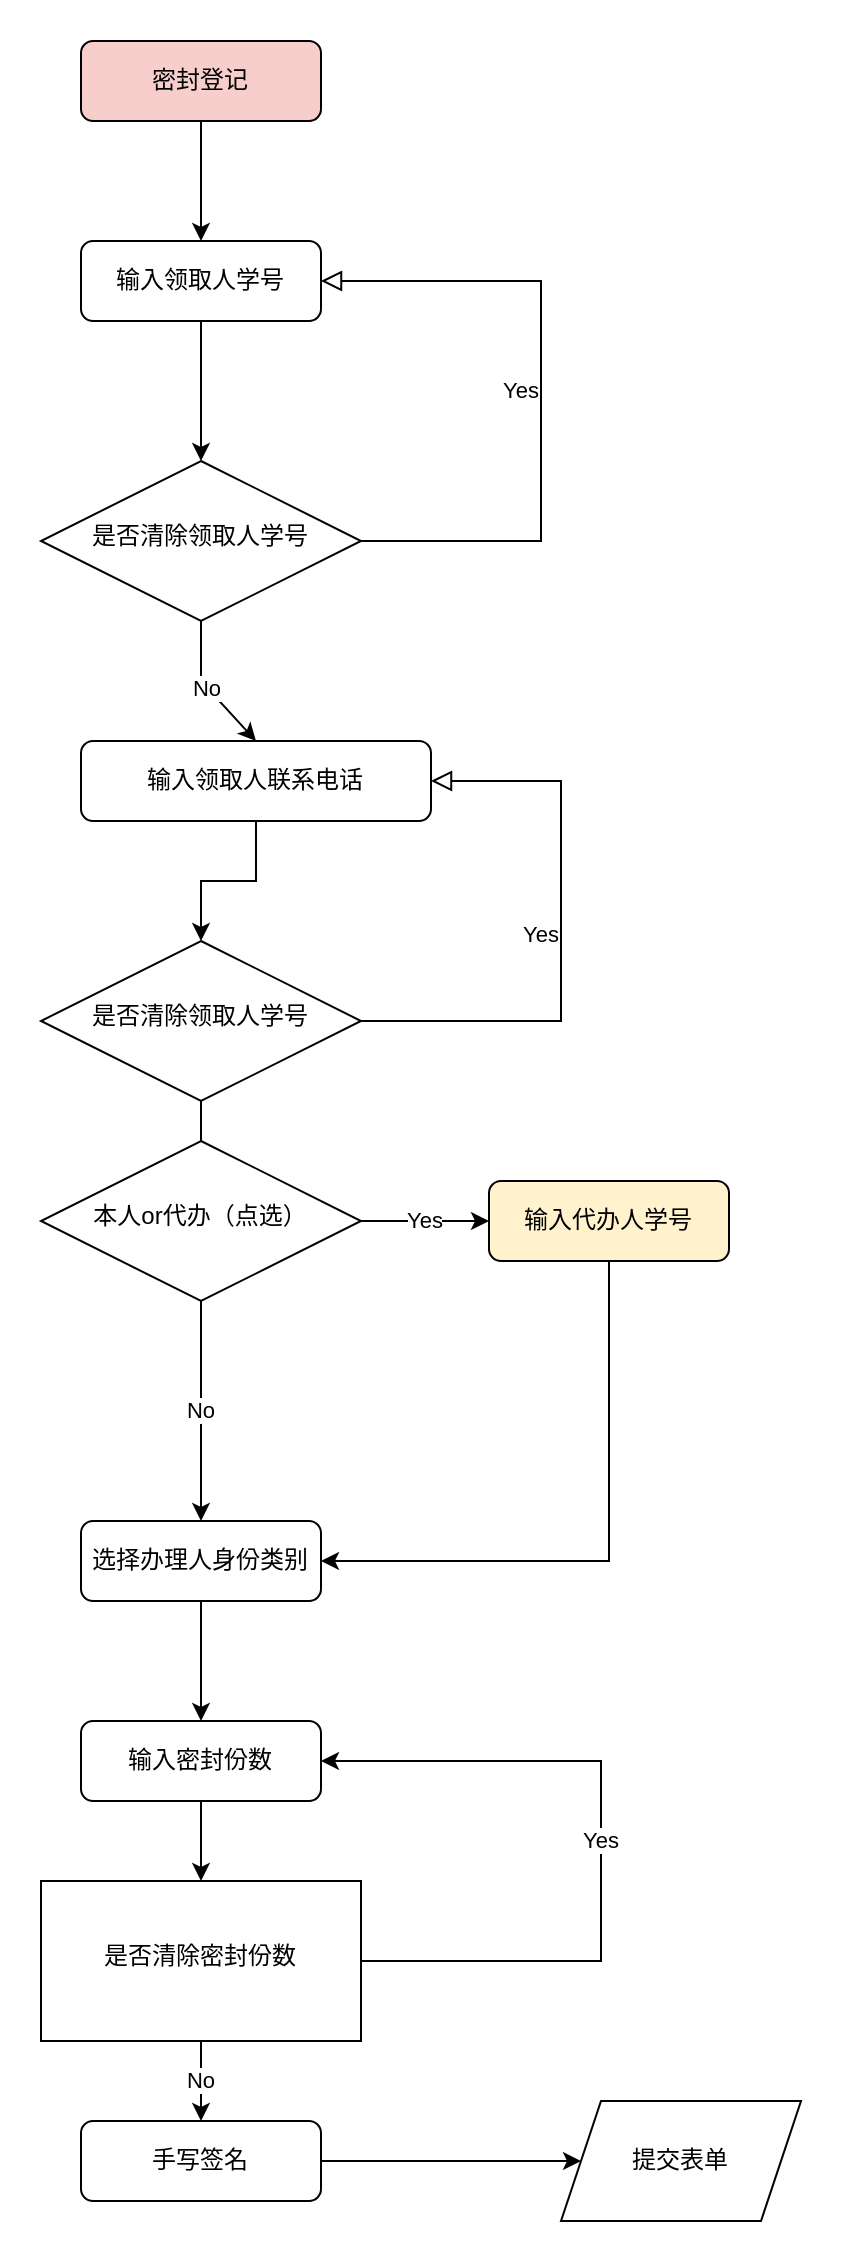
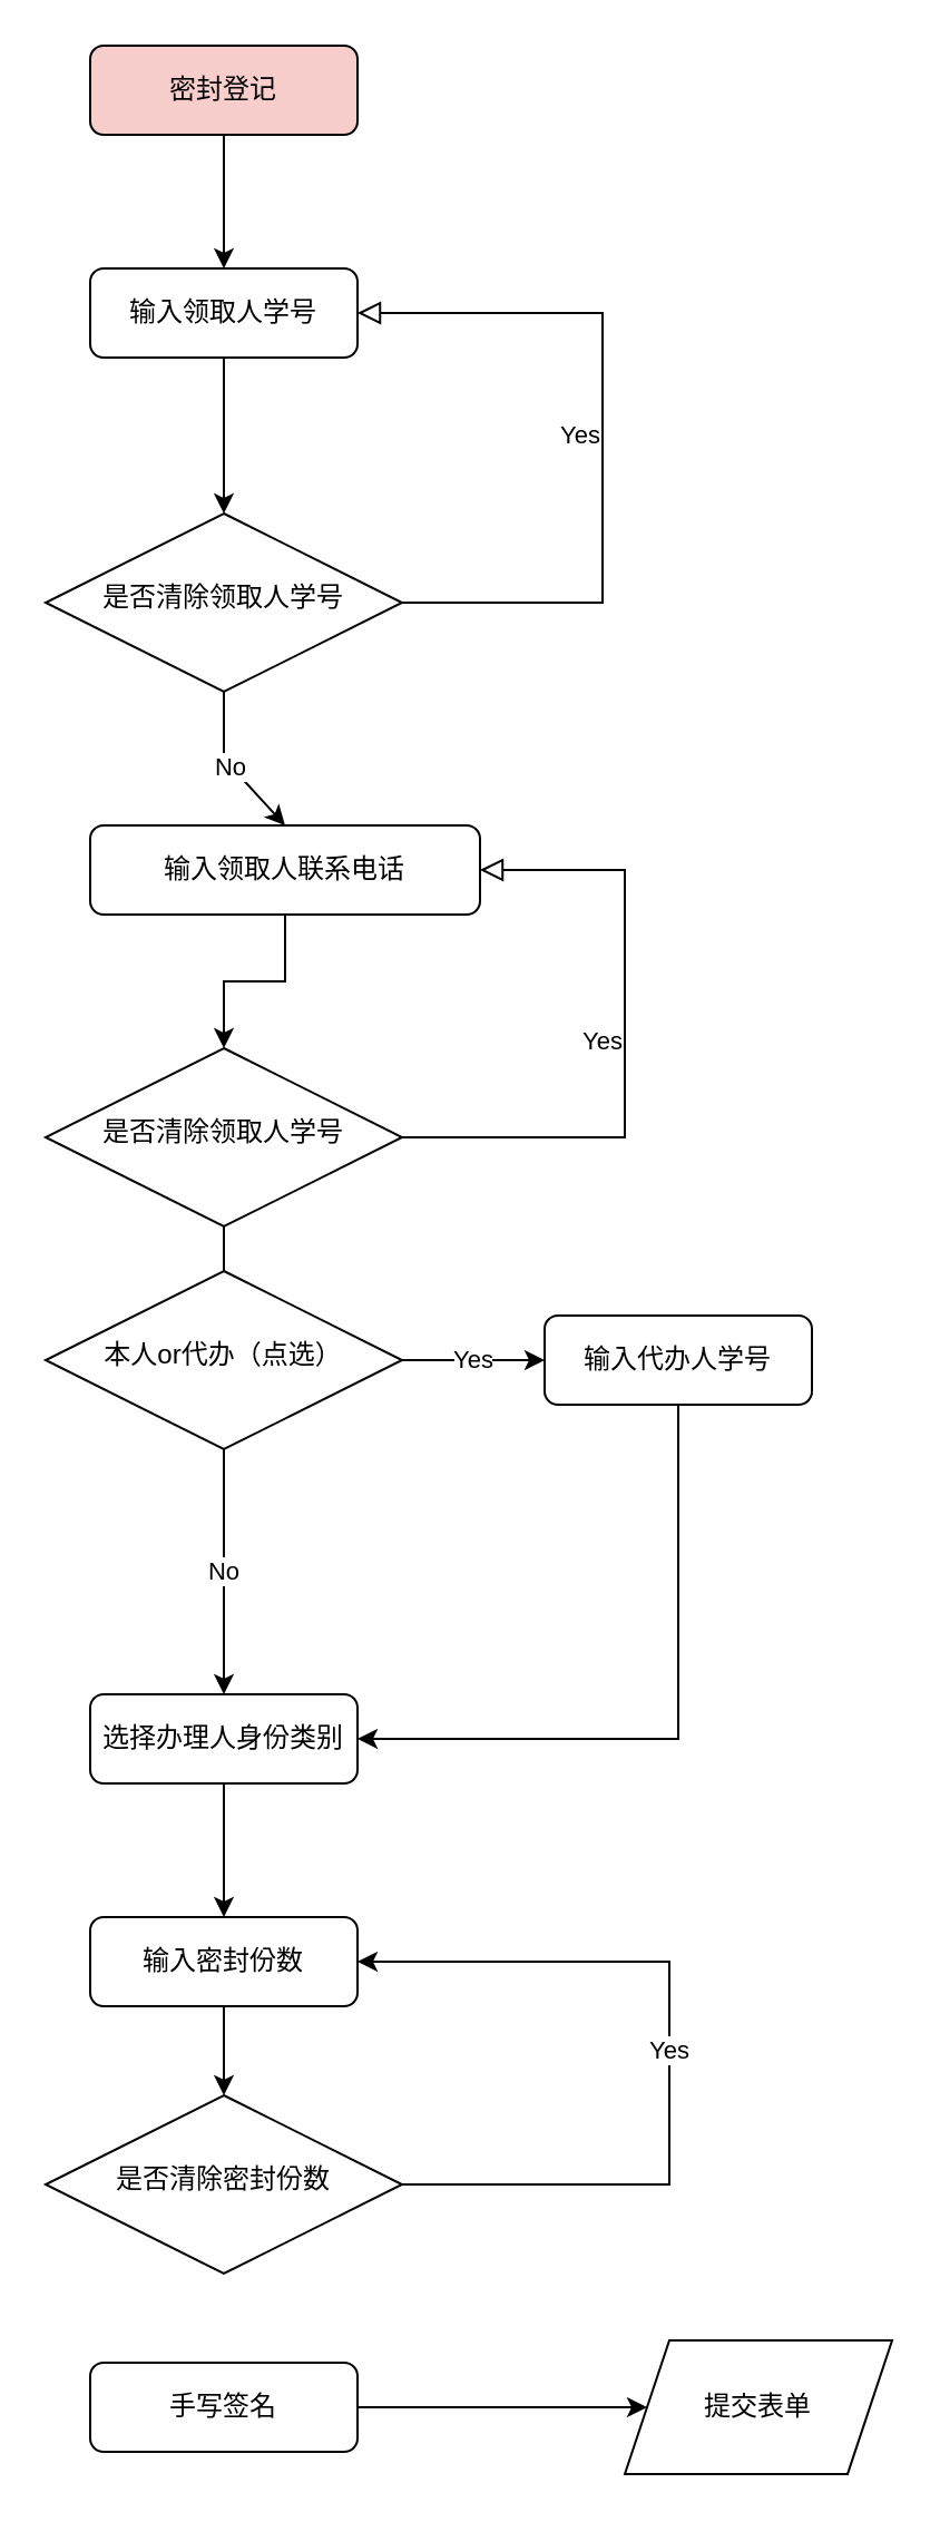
- <mxCell id="18" value="输入代办人学号" style="rounded=1;whiteSpace=wrap;html=1;fontSize=12;glass=0;strokeWidth=1;shadow=0;fillColor=#fff2cc;" vertex="1" parent="1"><mxGeometry x="244" y="590" width="120" height="40" as="geometry" /></mxCell>
+ <mxCell id="18" value="输入代办人学号" style="rounded=1;whiteSpace=wrap;html=1;fontSize=12;glass=0;strokeWidth=1;shadow=0;" vertex="1" parent="1"><mxGeometry x="244" y="590" width="120" height="40" as="geometry" /></mxCell>
- <mxCell id="25" value="是否清除密封份数" style="whiteSpace=wrap;html=1;shadow=0;fontFamily=Helvetica;fontSize=12;align=center;strokeWidth=1;spacing=6;spacingTop=-4;rounded=0;" vertex="1" parent="1"><mxGeometry x="20" y="940" width="160" height="80" as="geometry" /></mxCell>
+ <mxCell id="25" value="是否清除密封份数" style="rhombus;whiteSpace=wrap;html=1;shadow=0;fontFamily=Helvetica;fontSize=12;align=center;strokeWidth=1;spacing=6;spacingTop=-4;" vertex="1" parent="1"><mxGeometry x="20" y="940" width="160" height="80" as="geometry" /></mxCell>
- <mxCell id="24" value="No" style="edgeStyle=orthogonalEdgeStyle;rounded=0;orthogonalLoop=1;jettySize=auto;html=1;" edge="1" parent="1" source="25" target="26"><mxGeometry relative="1" as="geometry" /></mxCell>
